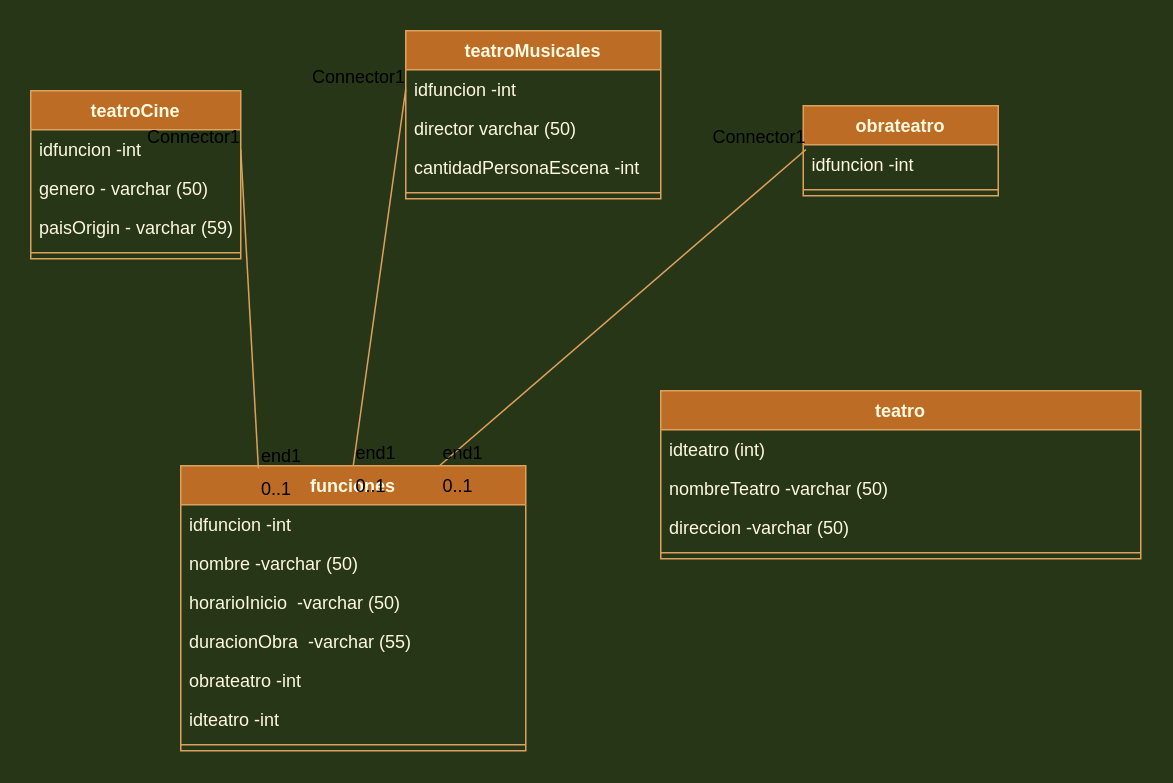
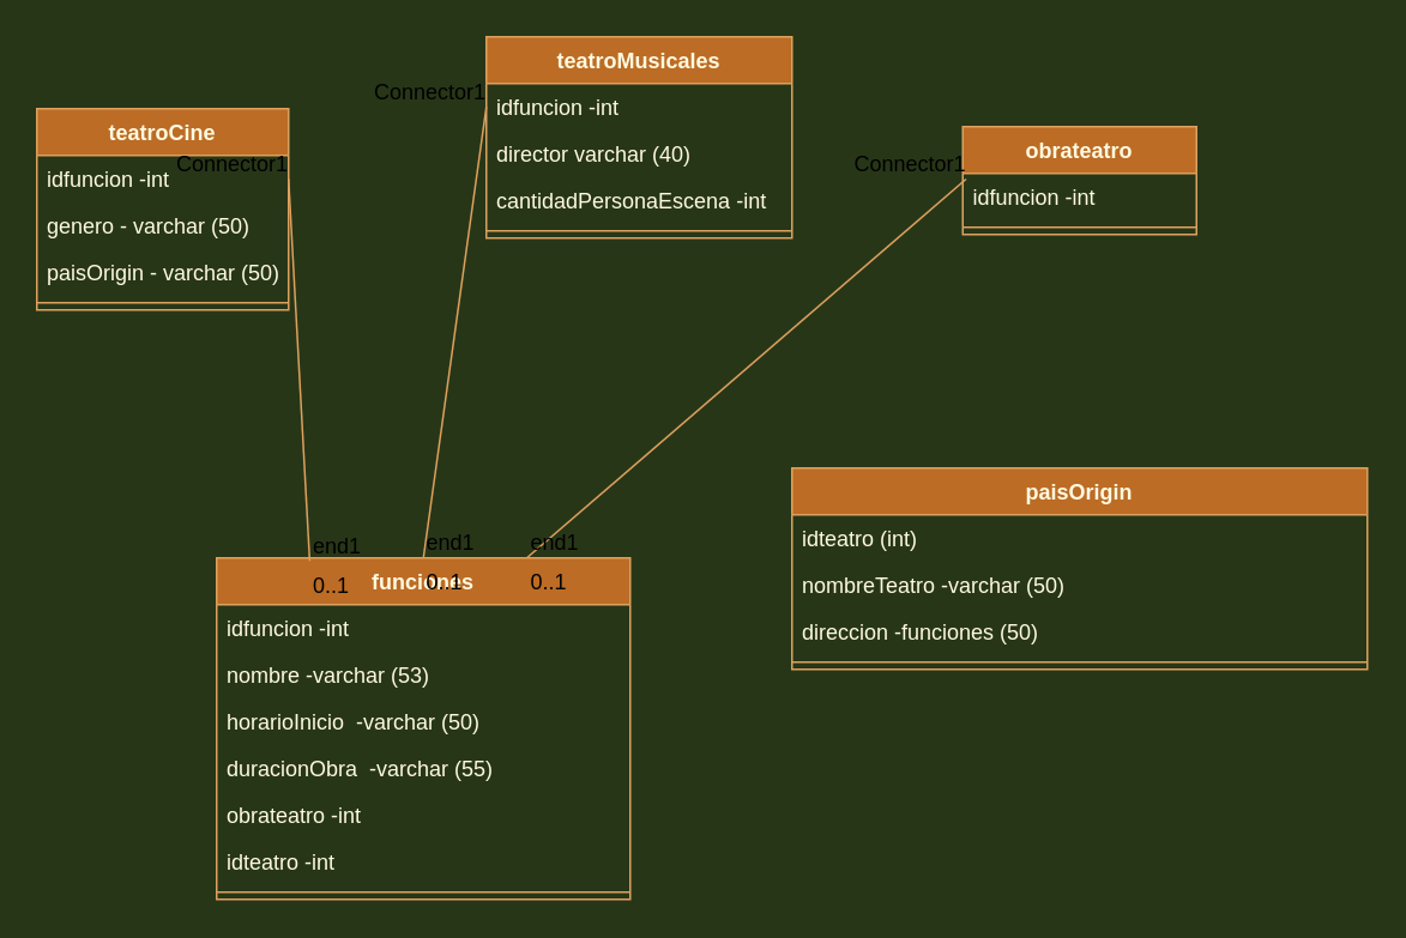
- <mxCell id="20" value="director varchar (50)" style="text;strokeColor=none;fillColor=none;align=left;verticalAlign=top;spacingLeft=4;spacingRight=4;overflow=hidden;rotatable=0;points=[[0,0.5],[1,0.5]];portConstraint=eastwest;fontColor=#FEFAE0;" vertex="1" parent="18"><mxGeometry y="52" width="170" height="26" as="geometry" /></mxCell>
+ <mxCell id="20" value="director varchar (40)" style="text;strokeColor=none;fillColor=none;align=left;verticalAlign=top;spacingLeft=4;spacingRight=4;overflow=hidden;rotatable=0;points=[[0,0.5],[1,0.5]];portConstraint=eastwest;fontColor=#FEFAE0;" vertex="1" parent="18"><mxGeometry y="52" width="170" height="26" as="geometry" /></mxCell>
- <mxCell id="26" value="paisOrigin - varchar (59)&#10; " style="text;strokeColor=none;fillColor=none;align=left;verticalAlign=top;spacingLeft=4;spacingRight=4;overflow=hidden;rotatable=0;points=[[0,0.5],[1,0.5]];portConstraint=eastwest;fontColor=#FEFAE0;" vertex="1" parent="23"><mxGeometry y="78" width="140" height="26" as="geometry" /></mxCell>
+ <mxCell id="26" value="paisOrigin - varchar (50)&#10; " style="text;strokeColor=none;fillColor=none;align=left;verticalAlign=top;spacingLeft=4;spacingRight=4;overflow=hidden;rotatable=0;points=[[0,0.5],[1,0.5]];portConstraint=eastwest;fontColor=#FEFAE0;" vertex="1" parent="23"><mxGeometry y="78" width="140" height="26" as="geometry" /></mxCell>
- <mxCell id="10" value="teatro" style="swimlane;fontStyle=1;align=center;verticalAlign=top;childLayout=stackLayout;horizontal=1;startSize=26;horizontalStack=0;resizeParent=1;resizeParentMax=0;resizeLast=0;collapsible=1;marginBottom=0;fillColor=#BC6C25;strokeColor=#DDA15E;fontColor=#FEFAE0;" vertex="1" parent="1"><mxGeometry x="440" y="260" width="320" height="112" as="geometry" /></mxCell>
+ <mxCell id="10" value="paisOrigin" style="swimlane;fontStyle=1;align=center;verticalAlign=top;childLayout=stackLayout;horizontal=1;startSize=26;horizontalStack=0;resizeParent=1;resizeParentMax=0;resizeLast=0;collapsible=1;marginBottom=0;fillColor=#BC6C25;strokeColor=#DDA15E;fontColor=#FEFAE0;" vertex="1" parent="1"><mxGeometry x="440" y="260" width="320" height="112" as="geometry" /></mxCell>
- <mxCell id="13" value="direccion -varchar (50)" style="text;strokeColor=none;fillColor=none;align=left;verticalAlign=top;spacingLeft=4;spacingRight=4;overflow=hidden;rotatable=0;points=[[0,0.5],[1,0.5]];portConstraint=eastwest;fontColor=#FEFAE0;" vertex="1" parent="10"><mxGeometry y="78" width="320" height="26" as="geometry" /></mxCell>
+ <mxCell id="13" value="direccion -funciones (50)" style="text;strokeColor=none;fillColor=none;align=left;verticalAlign=top;spacingLeft=4;spacingRight=4;overflow=hidden;rotatable=0;points=[[0,0.5],[1,0.5]];portConstraint=eastwest;fontColor=#FEFAE0;" vertex="1" parent="10"><mxGeometry y="78" width="320" height="26" as="geometry" /></mxCell>
- <mxCell id="4" value="nombre -varchar (50)" style="text;strokeColor=none;fillColor=none;align=left;verticalAlign=top;spacingLeft=4;spacingRight=4;overflow=hidden;rotatable=0;points=[[0,0.5],[1,0.5]];portConstraint=eastwest;fontColor=#FEFAE0;" vertex="1" parent="2"><mxGeometry y="52" width="230" height="26" as="geometry" /></mxCell>
+ <mxCell id="4" value="nombre -varchar (53)" style="text;strokeColor=none;fillColor=none;align=left;verticalAlign=top;spacingLeft=4;spacingRight=4;overflow=hidden;rotatable=0;points=[[0,0.5],[1,0.5]];portConstraint=eastwest;fontColor=#FEFAE0;" vertex="1" parent="2"><mxGeometry y="52" width="230" height="26" as="geometry" /></mxCell>
